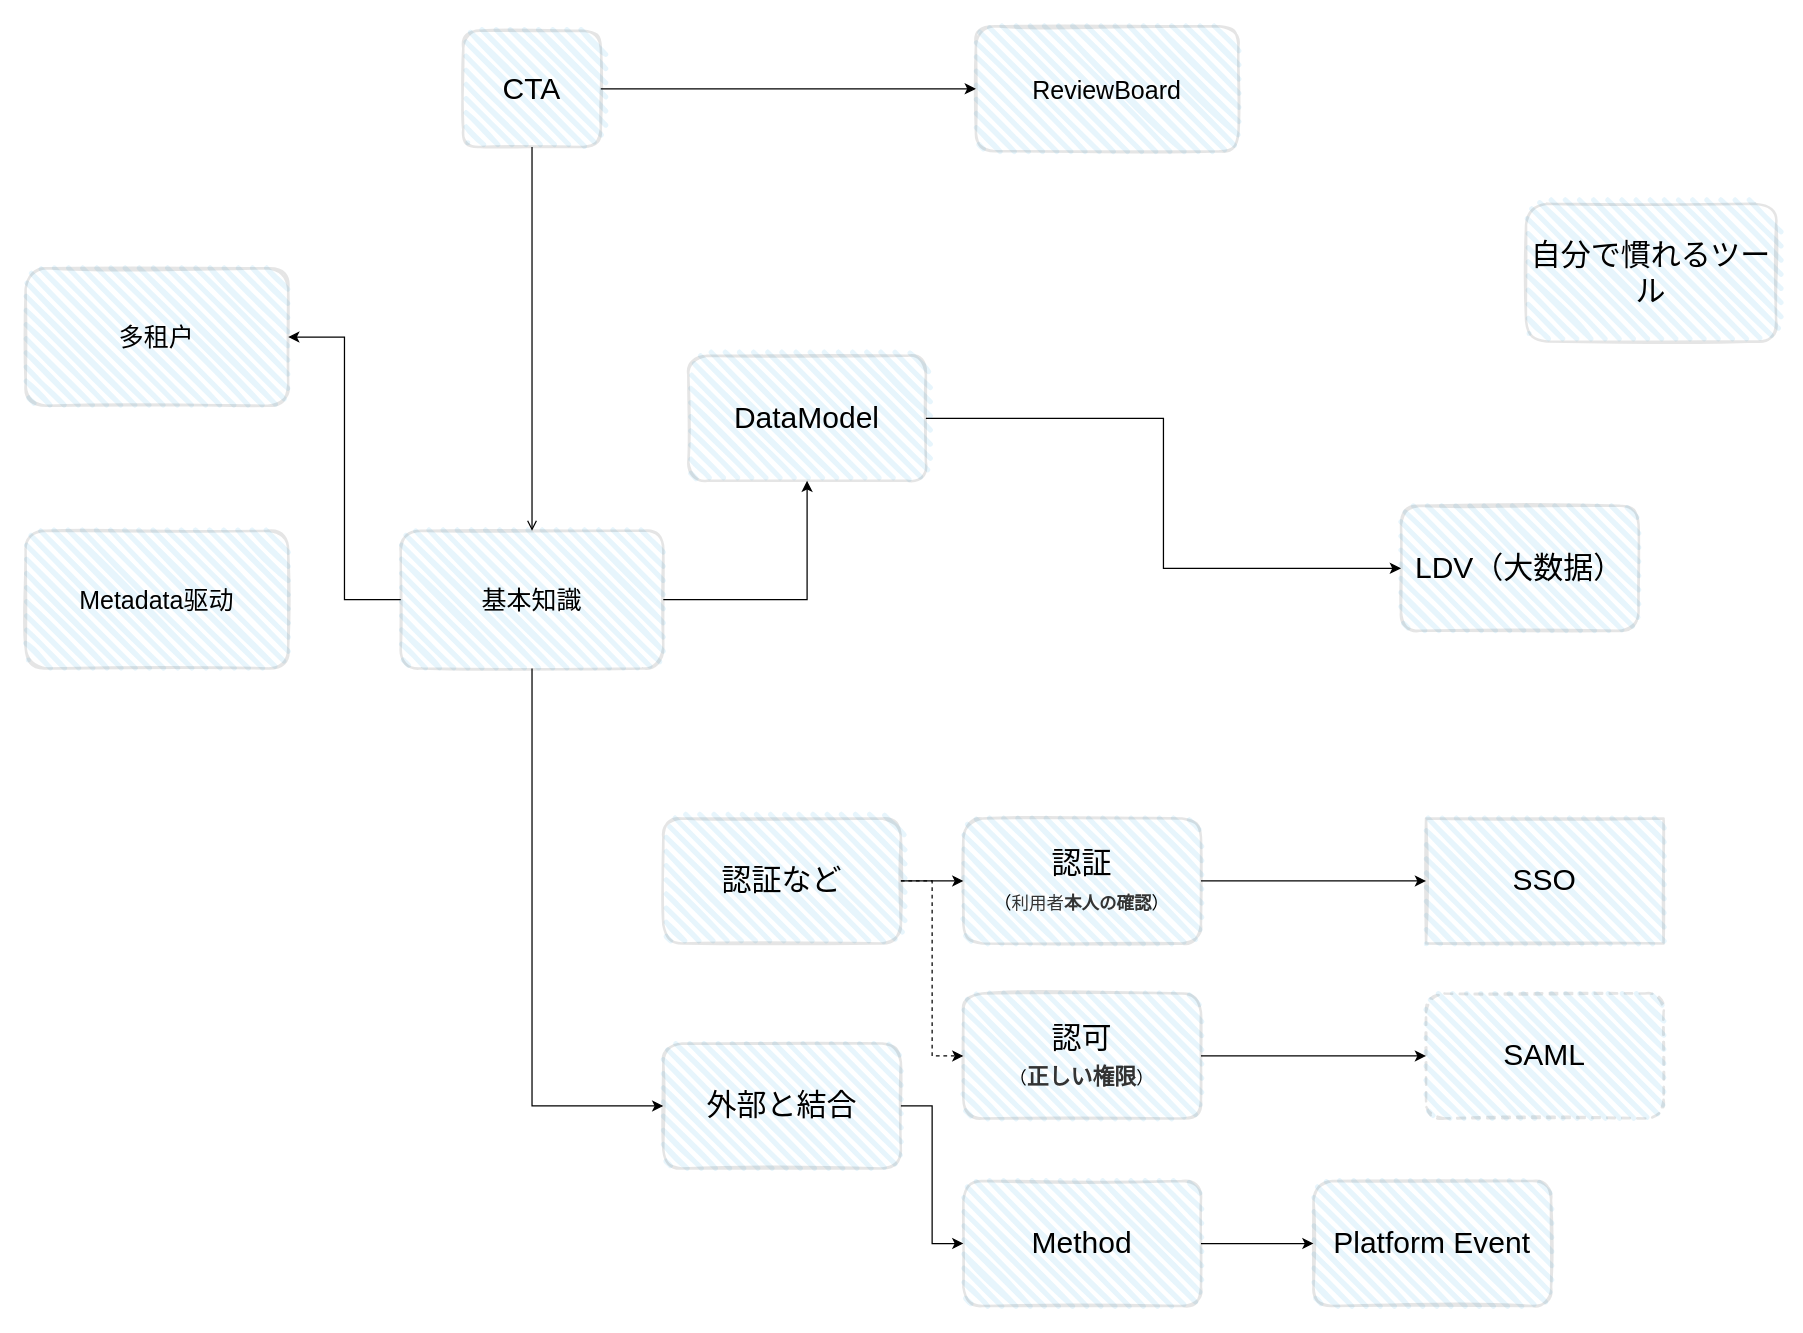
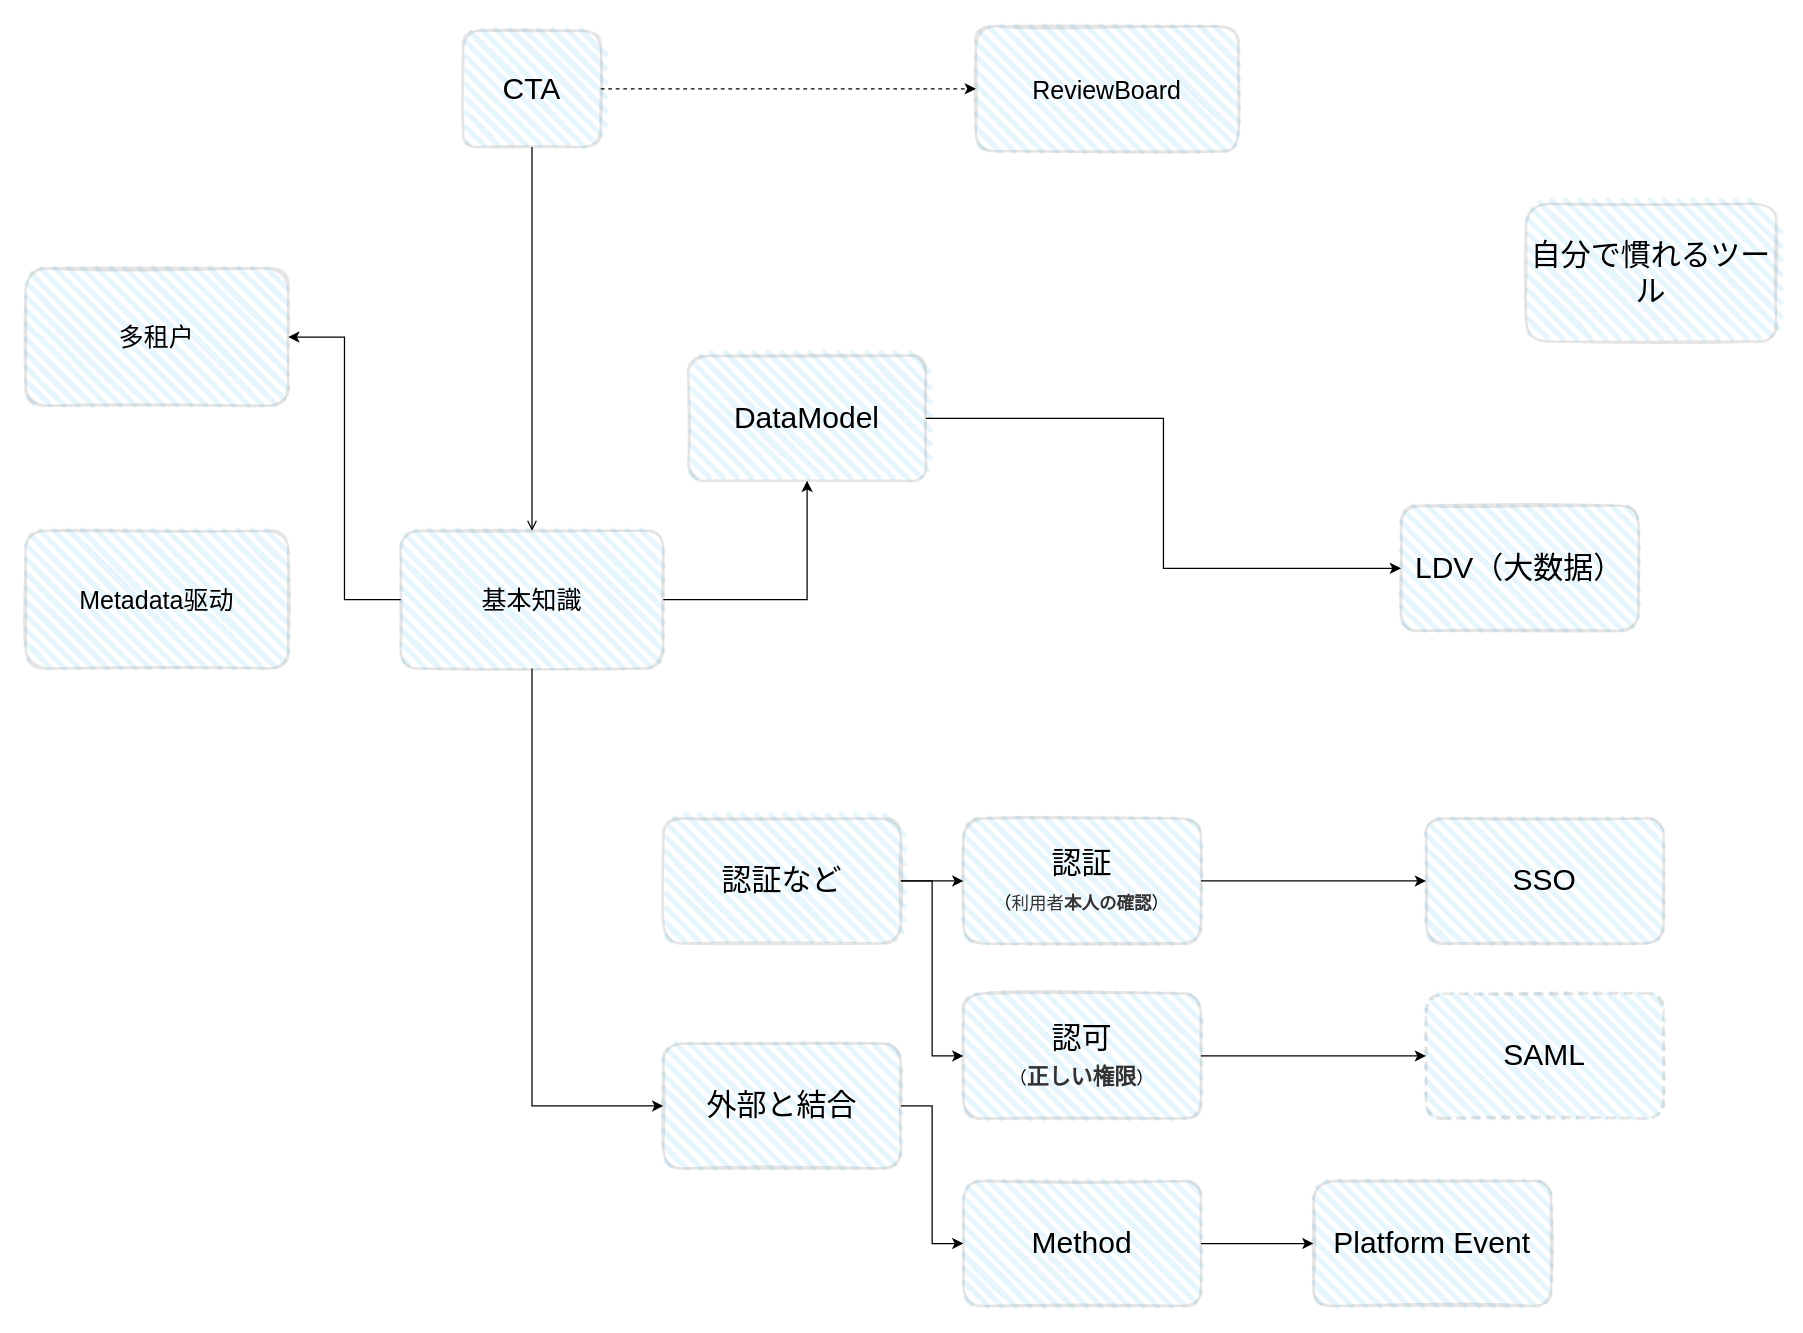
- <mxCell id="8" style="edgeStyle=orthogonalEdgeStyle;rounded=0;orthogonalLoop=1;jettySize=auto;html=1;exitX=1;exitY=0.5;exitDx=0;exitDy=0;entryX=0;entryY=0.5;entryDx=0;entryDy=0;fontFamily=Helvetica;fontSize=24;fontColor=default;" parent="1" source="9" target="6" edge="1"><mxGeometry relative="1" as="geometry" /></mxCell>
+ <mxCell id="8" style="edgeStyle=orthogonalEdgeStyle;rounded=0;orthogonalLoop=1;jettySize=auto;html=1;exitX=1;exitY=0.5;exitDx=0;exitDy=0;entryX=0;entryY=0.5;entryDx=0;entryDy=0;fontFamily=Helvetica;fontSize=24;fontColor=default;dashed=1;" parent="1" source="9" target="6" edge="1"><mxGeometry relative="1" as="geometry" /></mxCell>
- <mxCell id="16" value="SSO" style="whiteSpace=wrap;html=1;strokeWidth=2;fillWeight=4;hachureGap=8;hachureAngle=45;fillColor=#1ba1e2;sketch=1;glass=0;fontFamily=Helvetica;fontSize=24;fontColor=default;opacity=10;rounded=0;" vertex="1" parent="1"><mxGeometry x="1140" y="654" width="190" height="100" as="geometry" /></mxCell>
+ <mxCell id="16" value="SSO" style="rounded=1;whiteSpace=wrap;html=1;strokeWidth=2;fillWeight=4;hachureGap=8;hachureAngle=45;fillColor=#1ba1e2;sketch=1;glass=0;fontFamily=Helvetica;fontSize=24;fontColor=default;opacity=10;" vertex="1" parent="1"><mxGeometry x="1140" y="654" width="190" height="100" as="geometry" /></mxCell>
- <mxCell id="21" style="edgeStyle=orthogonalEdgeStyle;rounded=0;orthogonalLoop=1;jettySize=auto;html=1;exitX=1;exitY=0.5;exitDx=0;exitDy=0;entryX=0;entryY=0.5;entryDx=0;entryDy=0;fontFamily=Verdana;fontSize=14;dashed=1;" edge="1" parent="1" source="22" target="18"><mxGeometry relative="1" as="geometry" /></mxCell>
+ <mxCell id="21" style="edgeStyle=orthogonalEdgeStyle;rounded=0;orthogonalLoop=1;jettySize=auto;html=1;exitX=1;exitY=0.5;exitDx=0;exitDy=0;entryX=0;entryY=0.5;entryDx=0;entryDy=0;fontFamily=Verdana;fontSize=14;" edge="1" parent="1" source="22" target="18"><mxGeometry relative="1" as="geometry" /></mxCell>
